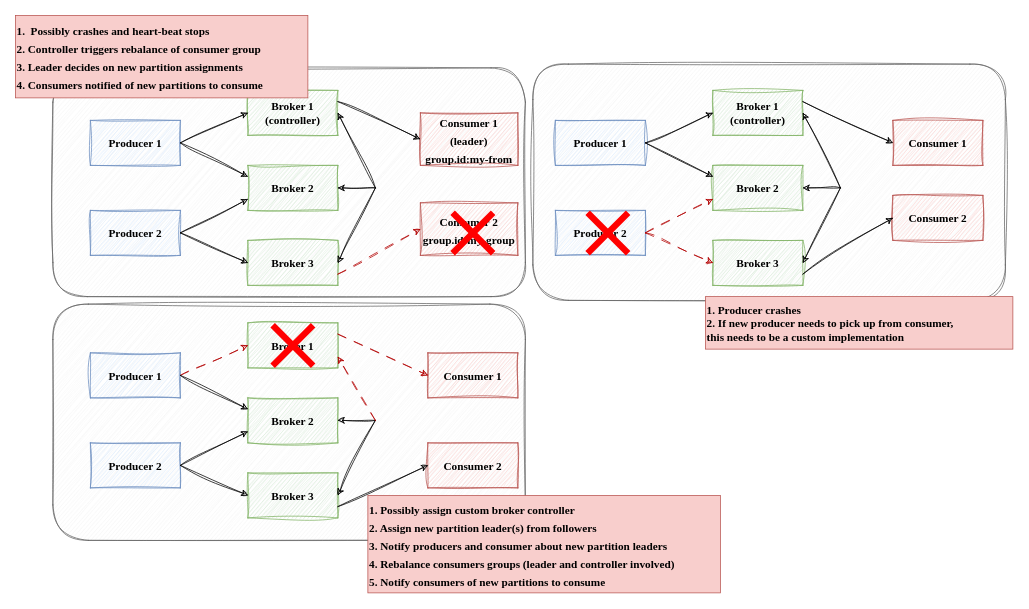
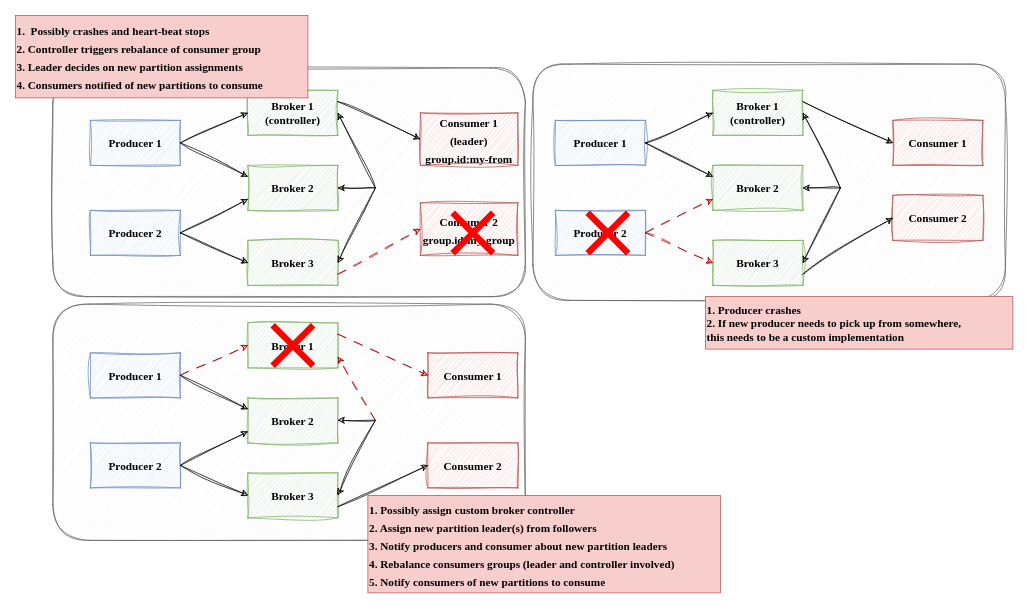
- <mxCell id="53" value="1. Producer crashes&lt;br&gt;2. If new producer needs to pick up from consumer, &lt;br&gt;this needs to be a custom implementation" style="text;html=1;align=left;verticalAlign=middle;resizable=0;points=[];autosize=1;fontSize=15;fontFamily=Architects Daughter;fontStyle=1;fillColor=#f8cecc;strokeColor=#b85450;rounded=1;arcSize=0;" parent="1" vertex="1"><mxGeometry x="940" y="395" width="410" height="70" as="geometry" /></mxCell>
+ <mxCell id="53" value="1. Producer crashes&lt;br&gt;2. If new producer needs to pick up from somewhere, &lt;br&gt;this needs to be a custom implementation" style="text;html=1;align=left;verticalAlign=middle;resizable=0;points=[];autosize=1;fontSize=15;fontFamily=Architects Daughter;fontStyle=1;fillColor=#f8cecc;strokeColor=#b85450;rounded=1;arcSize=0;" parent="1" vertex="1"><mxGeometry x="940" y="395" width="410" height="70" as="geometry" /></mxCell>
